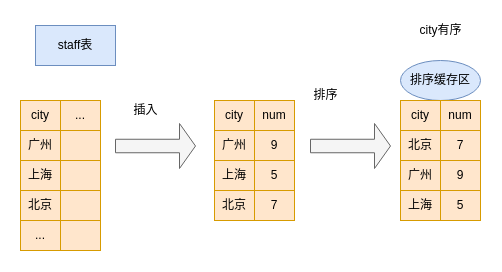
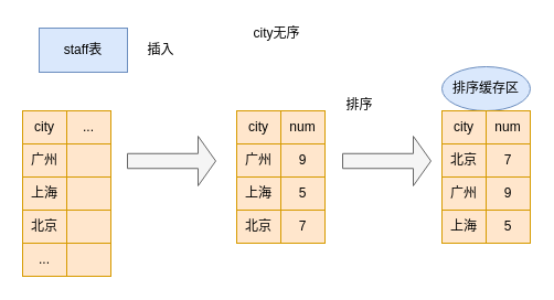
+ <mxCell id="32" value="city无序" style="text;html=1;align=center;verticalAlign=middle;resizable=0;points=[];autosize=1;strokeColor=none;fillColor=none;" parent="1" vertex="1"><mxGeometry x="220" y="20" width="60" height="20" as="geometry" /></mxCell>
- <mxCell id="33" value="city有序" style="text;html=1;align=center;verticalAlign=middle;resizable=0;points=[];autosize=1;strokeColor=none;fillColor=none;" parent="1" vertex="1"><mxGeometry x="410" y="20" width="60" height="20" as="geometry" /></mxCell>
- <mxCell id="35" value="插入" style="text;html=1;align=center;verticalAlign=middle;resizable=0;points=[];autosize=1;strokeColor=none;fillColor=none;" parent="1" vertex="1"><mxGeometry x="125" y="100" width="40" height="20" as="geometry" /></mxCell>
+ <mxCell id="35" value="插入" style="text;html=1;align=center;verticalAlign=middle;resizable=0;points=[];autosize=1;strokeColor=none;fillColor=none;" parent="1" vertex="1"><mxGeometry x="125" y="35" width="40" height="20" as="geometry" /></mxCell>
